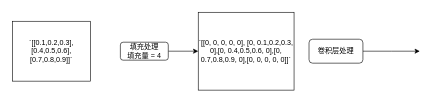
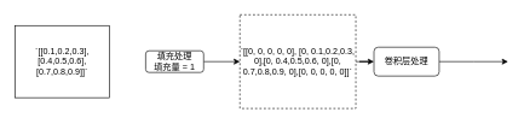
- <mxCell id="6" value="填充处理&lt;br&gt;填充量 = 4" style="rounded=1;whiteSpace=wrap;html=1;" vertex="1" parent="1"><mxGeometry x="200" y="70" width="80" height="30" as="geometry" /></mxCell>
+ <mxCell id="6" value="填充处理&lt;br&gt;填充量 = 1" style="rounded=1;whiteSpace=wrap;html=1;" vertex="1" parent="1"><mxGeometry x="200" y="70" width="80" height="30" as="geometry" /></mxCell>
- <mxCell id="4" value="`[[0, 0, 0, 0, 0], [0, 0.1,0.2,0.3, 0],[0, 0.4,0.5,0.6, 0],[0, 0.7,0.8,0.9, 0],[0, 0, 0, 0, 0]]`" style="rounded=0;whiteSpace=wrap;html=1;" vertex="1" parent="1"><mxGeometry x="330" y="20" width="160" height="130" as="geometry" /></mxCell>
+ <mxCell id="4" value="`[[0, 0, 0, 0, 0], [0, 0.1,0.2,0.3, 0],[0, 0.4,0.5,0.6, 0],[0, 0.7,0.8,0.9, 0],[0, 0, 0, 0, 0]]`" style="rounded=0;whiteSpace=wrap;html=1;dashed=1;" vertex="1" parent="1"><mxGeometry x="330" y="20" width="160" height="130" as="geometry" /></mxCell>
+ <mxCell id="3" style="edgeStyle=orthogonalEdgeStyle;rounded=0;orthogonalLoop=1;jettySize=auto;html=1;exitX=1;exitY=0.5;exitDx=0;exitDy=0;" edge="1" parent="1" source="4" target="8"><mxGeometry relative="1" as="geometry" /></mxCell>
